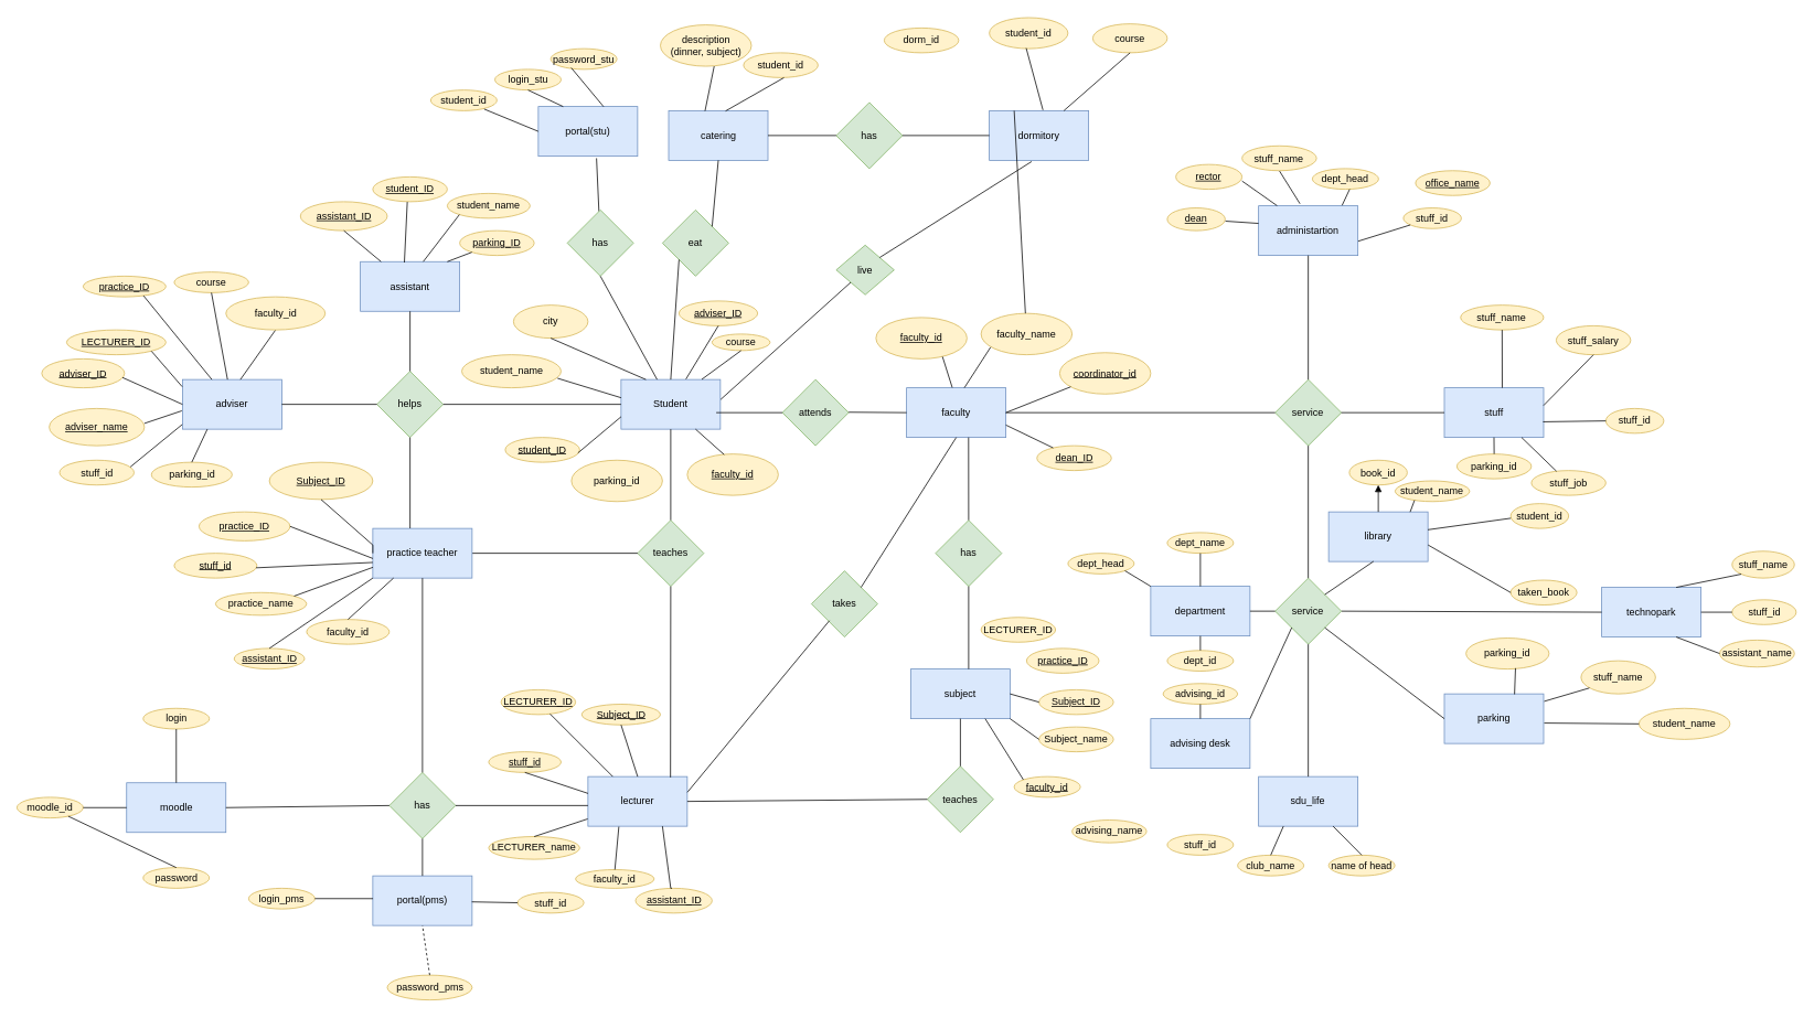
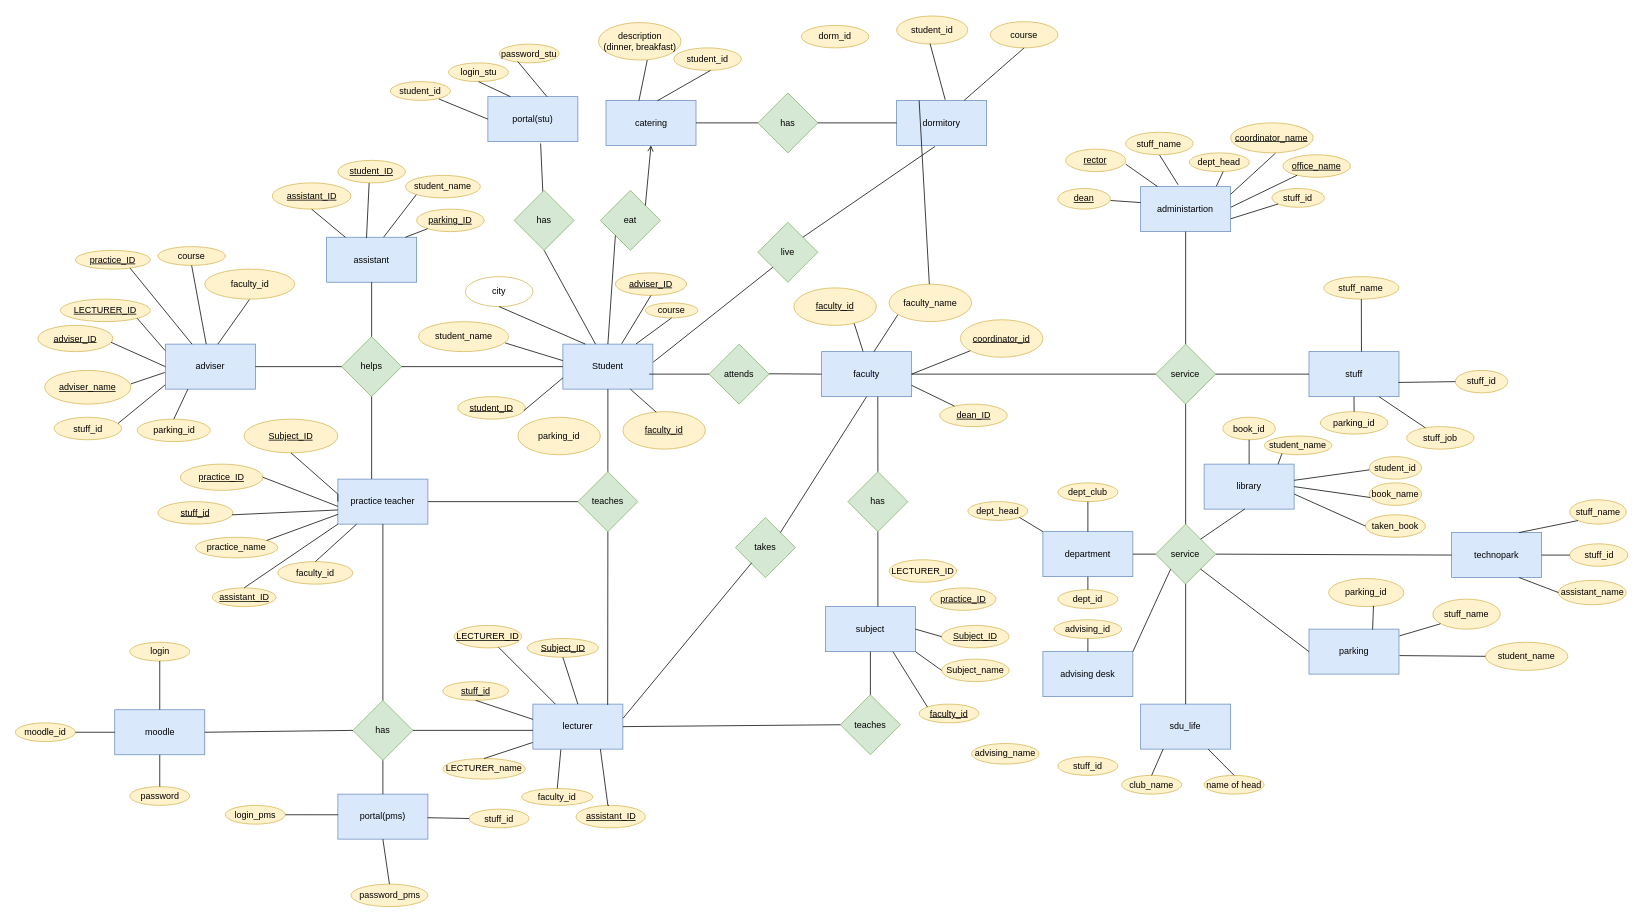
- <mxCell id="145" value="description&lt;br&gt;(dinner, subject)" style="ellipse;whiteSpace=wrap;html=1;fillColor=#fff2cc;strokeColor=#d6b656;" parent="1" vertex="1"><mxGeometry x="797.5" y="29.25" width="110" height="50" as="geometry" /></mxCell>
+ <mxCell id="145" value="description&lt;br&gt;(dinner, breakfast)" style="ellipse;whiteSpace=wrap;html=1;fillColor=#fff2cc;strokeColor=#d6b656;" parent="1" vertex="1"><mxGeometry x="797.5" y="29.25" width="110" height="50" as="geometry" /></mxCell>
+ <mxCell id="102" value="&lt;u&gt;coordinator_name&lt;/u&gt;" style="ellipse;whiteSpace=wrap;html=1;fillColor=#fff2cc;strokeColor=#d6b656;" parent="1" vertex="1"><mxGeometry x="1640.36" y="163" width="110" height="40" as="geometry" /></mxCell>
- <mxCell id="147" value="" style="endArrow=none;html=1;rounded=0;entryX=0.5;entryY=1;entryDx=0;entryDy=0;exitX=1;exitY=0;exitDx=0;exitDy=0;" parent="1" source="146" target="143" edge="1"><mxGeometry width="50" height="50" relative="1" as="geometry"><mxPoint x="800" y="238" as="sourcePoint" /><mxPoint x="850" y="188" as="targetPoint" /></mxGeometry></mxCell>
+ <mxCell id="147" value="" style="endArrow=open;html=1;rounded=0;entryX=0.5;entryY=1;entryDx=0;entryDy=0;exitX=1;exitY=0;exitDx=0;exitDy=0;" parent="1" source="146" target="143" edge="1"><mxGeometry width="50" height="50" relative="1" as="geometry"><mxPoint x="800" y="238" as="sourcePoint" /><mxPoint x="850" y="188" as="targetPoint" /></mxGeometry></mxCell>
+ <mxCell id="185" value="" style="endArrow=none;html=1;rounded=0;entryX=0.542;entryY=1.014;entryDx=0;entryDy=0;entryPerimeter=0;exitX=1.001;exitY=0.168;exitDx=0;exitDy=0;exitPerimeter=0;" parent="1" source="90" target="102" edge="1"><mxGeometry width="50" height="50" relative="1" as="geometry"><mxPoint x="1620.36" y="255.5" as="sourcePoint" /><mxPoint x="1670.36" y="205.5" as="targetPoint" /></mxGeometry></mxCell>
+ <mxCell id="186" value="" style="endArrow=none;html=1;rounded=0;exitX=1.003;exitY=0.457;exitDx=0;exitDy=0;exitPerimeter=0;" parent="1" source="90" target="164" edge="1"><mxGeometry width="50" height="50" relative="1" as="geometry"><mxPoint x="1650.36" y="275.5" as="sourcePoint" /><mxPoint x="1700.36" y="225.5" as="targetPoint" /></mxGeometry></mxCell>
- <mxCell id="215" value="live" style="rhombus;whiteSpace=wrap;html=1;fillColor=#d5e8d4;strokeColor=#82b366;" parent="1" vertex="1"><mxGeometry x="1010" y="295.5" width="70" height="60" as="geometry" /></mxCell>
+ <mxCell id="215" value="live" style="rhombus;whiteSpace=wrap;html=1;fillColor=#d5e8d4;strokeColor=#82b366;" parent="1" vertex="1"><mxGeometry x="1010" y="295.5" width="80" height="80" as="geometry" /></mxCell>
- <mxCell id="11" value="city" style="ellipse;whiteSpace=wrap;html=1;fillColor=#fff2cc;strokeColor=#d6b656;" parent="1" vertex="1"><mxGeometry x="620" y="368" width="90" height="40" as="geometry" /></mxCell>
+ <mxCell id="11" value="city" style="ellipse;whiteSpace=wrap;html=1;fillColor=#ffffff;strokeColor=#d6b656;" parent="1" vertex="1"><mxGeometry x="620" y="368" width="90" height="40" as="geometry" /></mxCell>
- <mxCell id="96" value="stuff_salary" style="ellipse;whiteSpace=wrap;html=1;fillColor=#fff2cc;strokeColor=#d6b656;" parent="1" vertex="1"><mxGeometry x="1880" y="393" width="90" height="35" as="geometry" /></mxCell>
- <mxCell id="99" value="" style="endArrow=none;html=1;rounded=0;exitX=0.999;exitY=0.356;exitDx=0;exitDy=0;exitPerimeter=0;entryX=0.5;entryY=1;entryDx=0;entryDy=0;" parent="1" source="93" target="96" edge="1"><mxGeometry width="50" height="50" relative="1" as="geometry"><mxPoint x="1810" y="798" as="sourcePoint" /><mxPoint x="1890" y="735.5" as="targetPoint" /></mxGeometry></mxCell>
- <mxCell id="97" value="stuff_job" style="ellipse;whiteSpace=wrap;html=1;fillColor=#fff2cc;strokeColor=#d6b656;" parent="1" vertex="1"><mxGeometry x="1850" y="568" width="90" height="30" as="geometry" /></mxCell>
+ <mxCell id="97" value="stuff_job" style="ellipse;whiteSpace=wrap;html=1;fillColor=#fff2cc;strokeColor=#d6b656;" parent="1" vertex="1"><mxGeometry x="1875" y="568" width="90" height="30" as="geometry" /></mxCell>
- <mxCell id="188" value="" style="endArrow=block;html=1;rounded=0;entryX=0.5;entryY=1;entryDx=0;entryDy=0;exitX=0.5;exitY=0;exitDx=0;exitDy=0;" parent="1" source="49" target="114" edge="1"><mxGeometry width="50" height="50" relative="1" as="geometry"><mxPoint x="1570" y="936.89" as="sourcePoint" /><mxPoint x="1620" y="886.89" as="targetPoint" /></mxGeometry></mxCell>
+ <mxCell id="188" value="" style="endArrow=none;html=1;rounded=0;entryX=0.5;entryY=1;entryDx=0;entryDy=0;exitX=0.5;exitY=0;exitDx=0;exitDy=0;" parent="1" source="49" target="114" edge="1"><mxGeometry width="50" height="50" relative="1" as="geometry"><mxPoint x="1570" y="936.89" as="sourcePoint" /><mxPoint x="1620" y="886.89" as="targetPoint" /></mxGeometry></mxCell>
- <mxCell id="63" value="dept_name" style="ellipse;whiteSpace=wrap;html=1;fillColor=#fff2cc;strokeColor=#d6b656;" parent="1" vertex="1"><mxGeometry x="1410" y="643" width="80" height="25" as="geometry" /></mxCell>
+ <mxCell id="63" value="dept_club" style="ellipse;whiteSpace=wrap;html=1;fillColor=#fff2cc;strokeColor=#d6b656;" parent="1" vertex="1"><mxGeometry x="1410" y="643" width="80" height="25" as="geometry" /></mxCell>
+ <mxCell id="191" value="" style="endArrow=none;html=1;rounded=0;entryX=0.026;entryY=0.651;entryDx=0;entryDy=0;entryPerimeter=0;exitX=1;exitY=0.5;exitDx=0;exitDy=0;" parent="1" source="49" target="115" edge="1"><mxGeometry width="50" height="50" relative="1" as="geometry"><mxPoint x="1540" y="966.89" as="sourcePoint" /><mxPoint x="1590" y="916.89" as="targetPoint" /><Array as="points" /></mxGeometry></mxCell>
+ <mxCell id="115" value="book_name" style="ellipse;whiteSpace=wrap;html=1;fillColor=#fff2cc;strokeColor=#d6b656;" parent="1" vertex="1"><mxGeometry x="1825" y="643" width="70" height="30" as="geometry" /></mxCell>
- <mxCell id="154" value="taken_book" style="ellipse;whiteSpace=wrap;html=1;fillColor=#fff2cc;strokeColor=#d6b656;" parent="1" vertex="1"><mxGeometry x="1825" y="700.5" width="80" height="30" as="geometry" /></mxCell>
+ <mxCell id="154" value="taken_book" style="ellipse;whiteSpace=wrap;html=1;fillColor=#fff2cc;strokeColor=#d6b656;" parent="1" vertex="1"><mxGeometry x="1820" y="685.5" width="80" height="30" as="geometry" /></mxCell>
- <mxCell id="235" value="" style="endArrow=none;html=1;rounded=0;exitX=0.5;exitY=0;exitDx=0;exitDy=0;" parent="1" source="131" target="132" edge="1"><mxGeometry width="50" height="50" relative="1" as="geometry"><mxPoint x="730" y="808" as="sourcePoint" /><mxPoint x="780" y="758" as="targetPoint" /></mxGeometry></mxCell>
+ <mxCell id="235" value="" style="endArrow=none;html=1;rounded=0;entryX=0.5;entryY=1;entryDx=0;entryDy=0;exitX=0.5;exitY=0;exitDx=0;exitDy=0;" parent="1" source="131" target="129" edge="1"><mxGeometry width="50" height="50" relative="1" as="geometry"><mxPoint x="730" y="808" as="sourcePoint" /><mxPoint x="780" y="758" as="targetPoint" /></mxGeometry></mxCell>
- <mxCell id="202" value="" style="endArrow=none;html=1;rounded=0;exitX=0.5;exitY=0;exitDx=0;exitDy=0;entryX=0.5;entryY=1;entryDx=0;entryDy=0;dashed=1;" parent="1" source="128" target="123" edge="1"><mxGeometry width="50" height="50" relative="1" as="geometry"><mxPoint x="396.5" y="1153" as="sourcePoint" /><mxPoint x="446.5" y="1103" as="targetPoint" /></mxGeometry></mxCell>
+ <mxCell id="202" value="" style="endArrow=none;html=1;rounded=0;exitX=0.5;exitY=0;exitDx=0;exitDy=0;entryX=0.5;entryY=1;entryDx=0;entryDy=0;" parent="1" source="128" target="123" edge="1"><mxGeometry width="50" height="50" relative="1" as="geometry"><mxPoint x="396.5" y="1153" as="sourcePoint" /><mxPoint x="446.5" y="1103" as="targetPoint" /></mxGeometry></mxCell>
